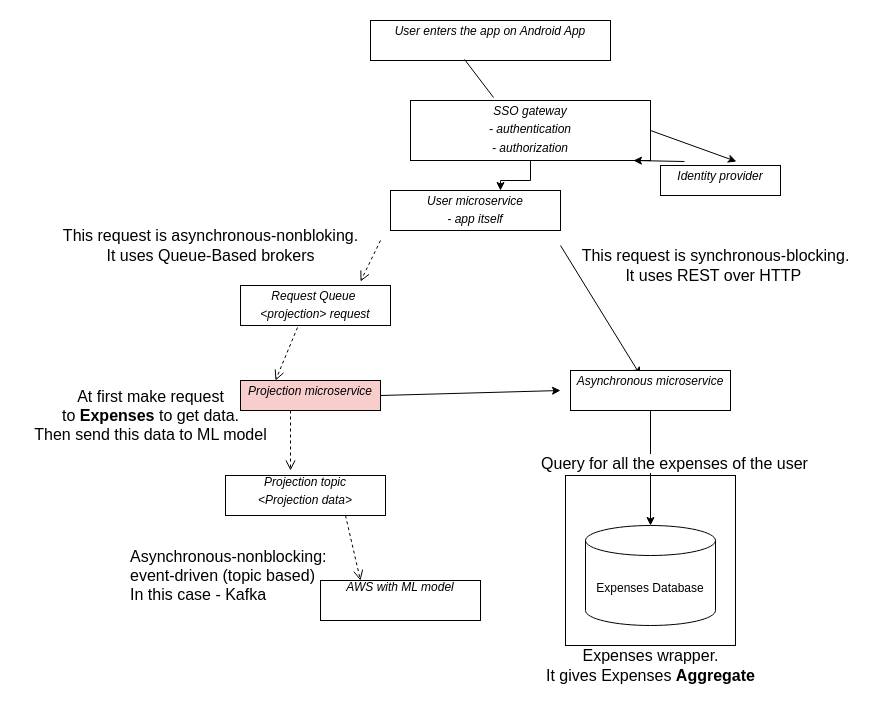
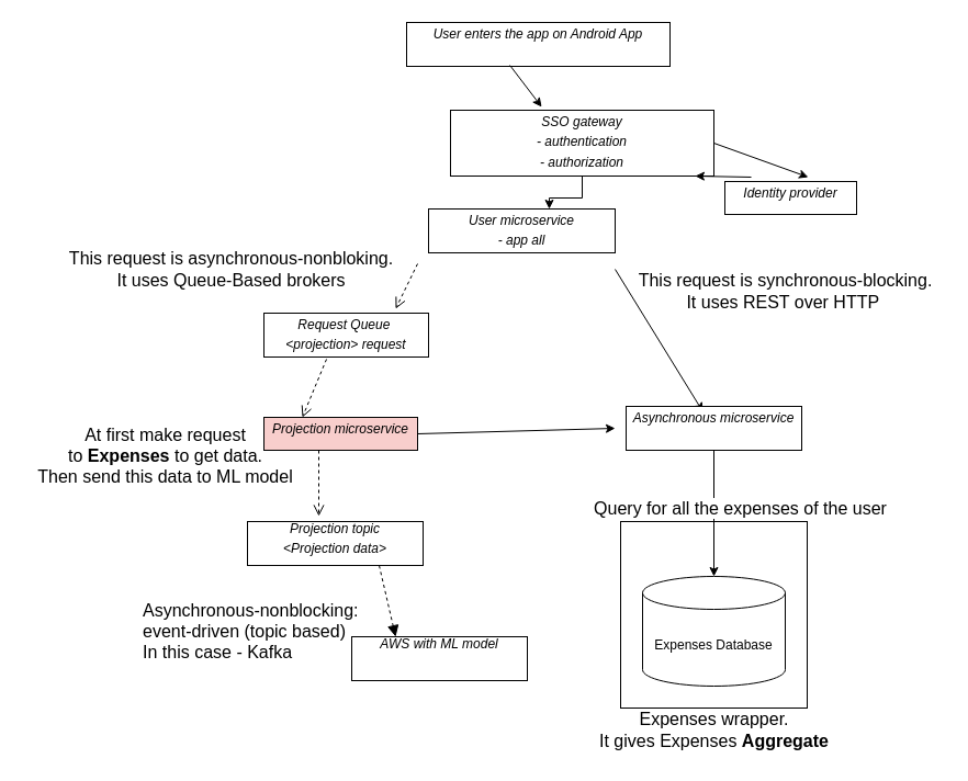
- <mxCell id="26" value="" style="endArrow=none;html=1;rounded=0;exitX=0.392;exitY=0.975;exitDx=0;exitDy=0;exitPerimeter=0;entryX=0.346;entryY=-0.05;entryDx=0;entryDy=0;entryPerimeter=0;" edge="1" parent="1" source="23" target="25"><mxGeometry width="50" height="50" relative="1" as="geometry"><mxPoint x="450" y="130" as="sourcePoint" /><mxPoint x="500" y="80" as="targetPoint" /></mxGeometry></mxCell>
+ <mxCell id="26" value="" style="endArrow=classic;html=1;rounded=0;exitX=0.392;exitY=0.975;exitDx=0;exitDy=0;exitPerimeter=0;entryX=0.346;entryY=-0.05;entryDx=0;entryDy=0;entryPerimeter=0;" edge="1" parent="1" source="23" target="25"><mxGeometry width="50" height="50" relative="1" as="geometry"><mxPoint x="450" y="130" as="sourcePoint" /><mxPoint x="500" y="80" as="targetPoint" /></mxGeometry></mxCell>
- <mxCell id="3" value="&lt;p style=&quot;margin:0px;margin-top:4px;text-align:center;&quot;&gt;&lt;i&gt;User microservice&lt;/i&gt;&lt;/p&gt;&lt;p style=&quot;margin:0px;margin-top:4px;text-align:center;&quot;&gt;&lt;i&gt;- app itself&lt;/i&gt;&lt;/p&gt;" style="verticalAlign=top;align=left;overflow=fill;fontSize=12;fontFamily=Helvetica;html=1;rounded=0;shadow=0;comic=0;labelBackgroundColor=none;strokeWidth=1" parent="1" vertex="1"><mxGeometry x="390" y="190" width="170" height="40" as="geometry" /></mxCell>
+ <mxCell id="3" value="&lt;p style=&quot;margin:0px;margin-top:4px;text-align:center;&quot;&gt;&lt;i&gt;User microservice&lt;/i&gt;&lt;/p&gt;&lt;p style=&quot;margin:0px;margin-top:4px;text-align:center;&quot;&gt;&lt;i&gt;- app all&lt;/i&gt;&lt;/p&gt;" style="verticalAlign=top;align=left;overflow=fill;fontSize=12;fontFamily=Helvetica;html=1;rounded=0;shadow=0;comic=0;labelBackgroundColor=none;strokeWidth=1" parent="1" vertex="1"><mxGeometry x="390" y="190" width="170" height="40" as="geometry" /></mxCell>
- <mxCell id="22" value="" style="html=1;verticalAlign=bottom;endArrow=open;dashed=1;endSize=8;rounded=0;exitX=0.75;exitY=1;exitDx=0;exitDy=0;entryX=0.25;entryY=0;entryDx=0;entryDy=0;" parent="1" source="19" target="21" edge="1"><mxGeometry relative="1" as="geometry"><mxPoint x="180" y="550" as="sourcePoint" /><mxPoint x="180" y="610" as="targetPoint" /></mxGeometry></mxCell>
+ <mxCell id="22" value="" style="html=1;verticalAlign=bottom;endArrow=block;dashed=1;endSize=8;rounded=0;exitX=0.75;exitY=1;exitDx=0;exitDy=0;entryX=0.25;entryY=0;entryDx=0;entryDy=0;" parent="1" source="19" target="21" edge="1"><mxGeometry relative="1" as="geometry"><mxPoint x="180" y="550" as="sourcePoint" /><mxPoint x="180" y="610" as="targetPoint" /></mxGeometry></mxCell>
